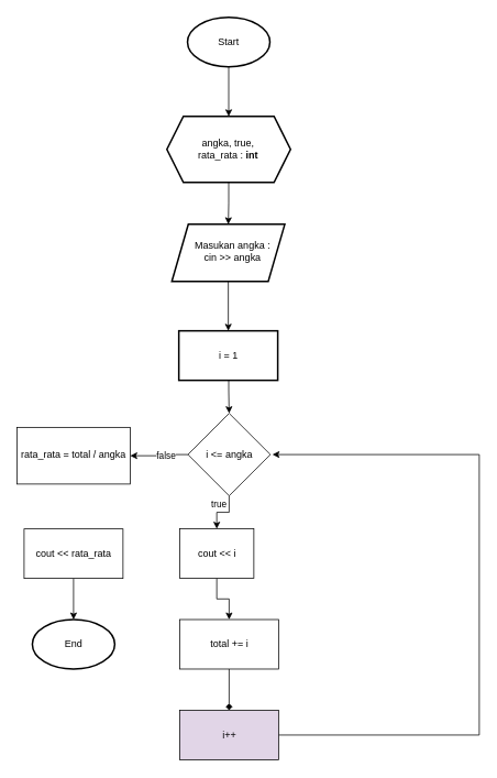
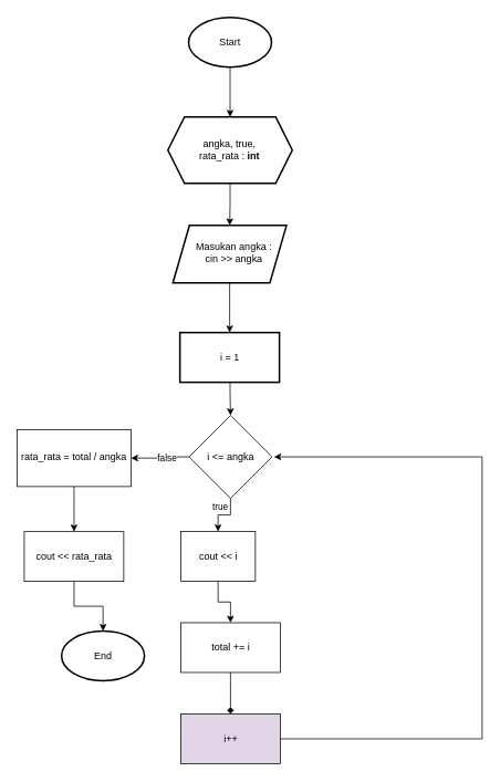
+ <mxCell id="22" value="" style="edgeStyle=orthogonalEdgeStyle;rounded=0;orthogonalLoop=1;jettySize=auto;html=1;" parent="1" source="23" target="27" edge="1"><mxGeometry relative="1" as="geometry" /></mxCell>
- <mxCell id="28" value="End" style="strokeWidth=2;html=1;shape=mxgraph.flowchart.start_1;whiteSpace=wrap;" parent="1" vertex="1"><mxGeometry x="38.75" y="750" width="100" height="60" as="geometry" /></mxCell>
+ <mxCell id="28" value="End" style="strokeWidth=2;html=1;shape=mxgraph.flowchart.start_1;whiteSpace=wrap;" parent="1" vertex="1"><mxGeometry x="73.75" y="760" width="100" height="60" as="geometry" /></mxCell>
